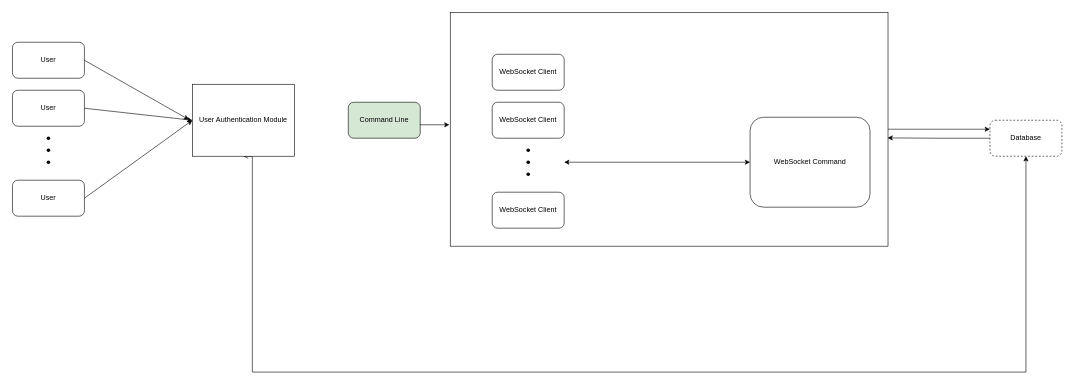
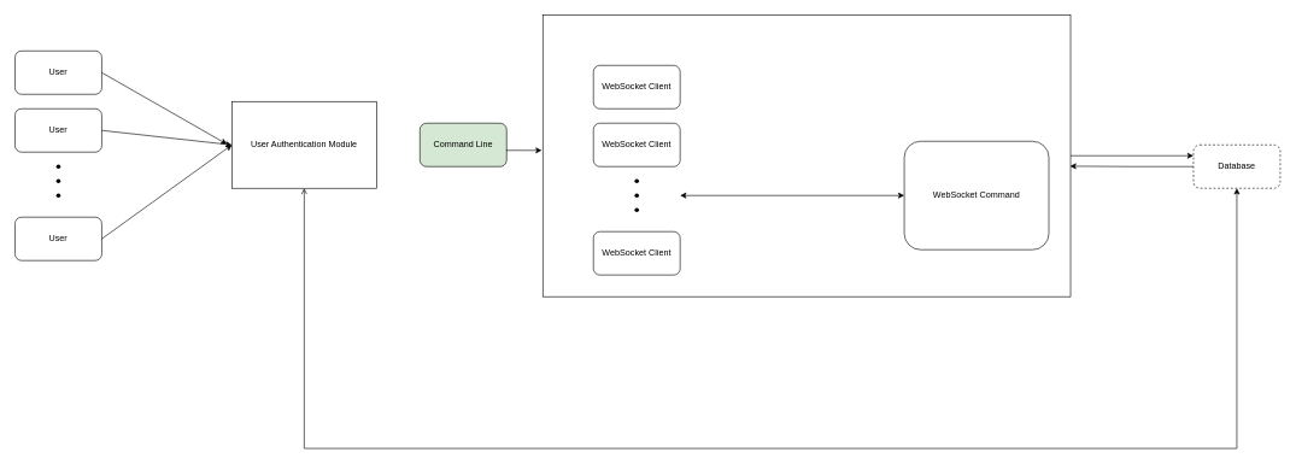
- <mxCell id="16" value="User Authentication Module" style="rounded=0;whiteSpace=wrap;html=1;" vertex="1" parent="2"><mxGeometry x="300" y="120" width="170" height="120" as="geometry" /></mxCell>
+ <mxCell id="16" value="User Authentication Module" style="rounded=0;whiteSpace=wrap;html=1;" vertex="1" parent="2"><mxGeometry x="300" y="120" width="200" height="120" as="geometry" /></mxCell>
